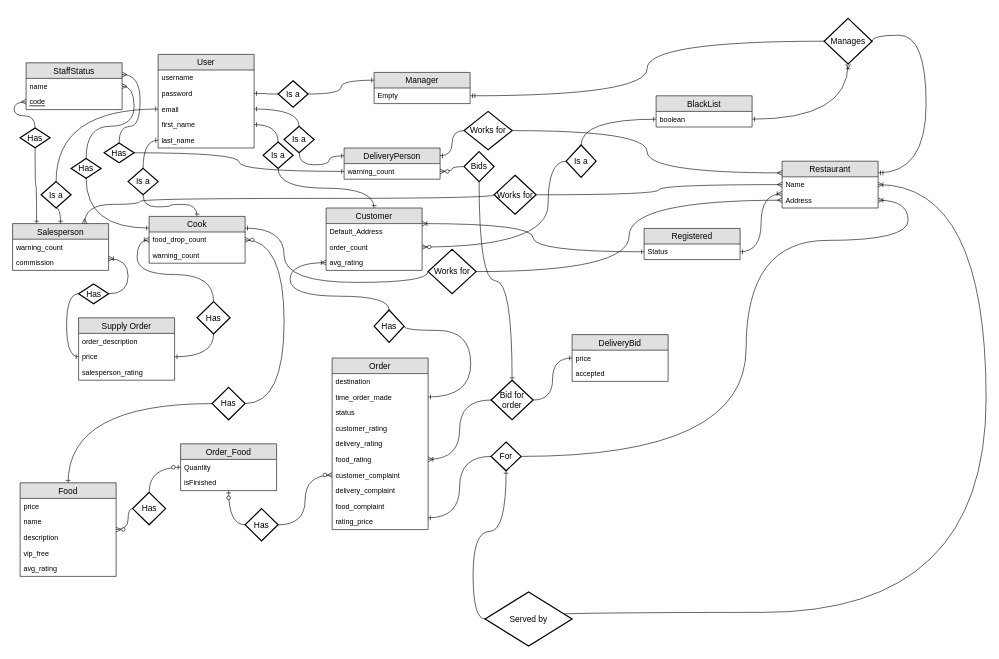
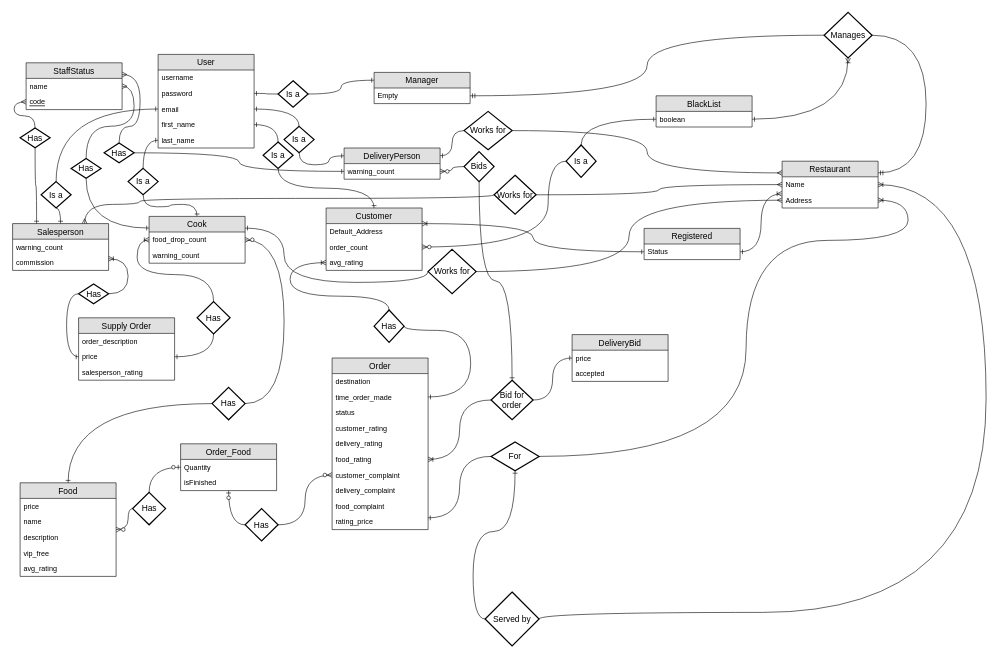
- <mxCell id="82" value="Manages" style="shape=rhombus;strokeWidth=2;fontSize=17;perimeter=rhombusPerimeter;whiteSpace=wrap;html=1;align=center;fontSize=14;" parent="1" vertex="1"><mxGeometry x="1373" y="30" width="80" height="76" as="geometry" /></mxCell>
+ <mxCell id="82" value="Manages" style="shape=rhombus;strokeWidth=2;fontSize=17;perimeter=rhombusPerimeter;whiteSpace=wrap;html=1;align=center;fontSize=14;" parent="1" vertex="1"><mxGeometry x="1373" width="80" height="76" as="geometry" y="20" /></mxCell>
- <mxCell id="97" value="For" style="shape=rhombus;strokeWidth=2;fontSize=17;perimeter=rhombusPerimeter;whiteSpace=wrap;html=1;align=center;fontSize=14;" parent="1" vertex="1"><mxGeometry x="818" y="736" width="50" height="48" as="geometry" /></mxCell>
+ <mxCell id="97" value="For" style="shape=rhombus;strokeWidth=2;fontSize=17;perimeter=rhombusPerimeter;whiteSpace=wrap;html=1;align=center;fontSize=14;" parent="1" vertex="1"><mxGeometry x="818" y="736" width="80" height="48" as="geometry" /></mxCell>
- <mxCell id="94" value="Served by" style="shape=rhombus;strokeWidth=2;fontSize=17;perimeter=rhombusPerimeter;whiteSpace=wrap;html=1;align=center;fontSize=14;" parent="1" vertex="1"><mxGeometry x="808" y="986" width="145" height="90" as="geometry" /></mxCell>
+ <mxCell id="94" value="Served by" style="shape=rhombus;strokeWidth=2;fontSize=17;perimeter=rhombusPerimeter;whiteSpace=wrap;html=1;align=center;fontSize=14;" parent="1" vertex="1"><mxGeometry x="808" y="986" width="90" height="90" as="geometry" /></mxCell>
